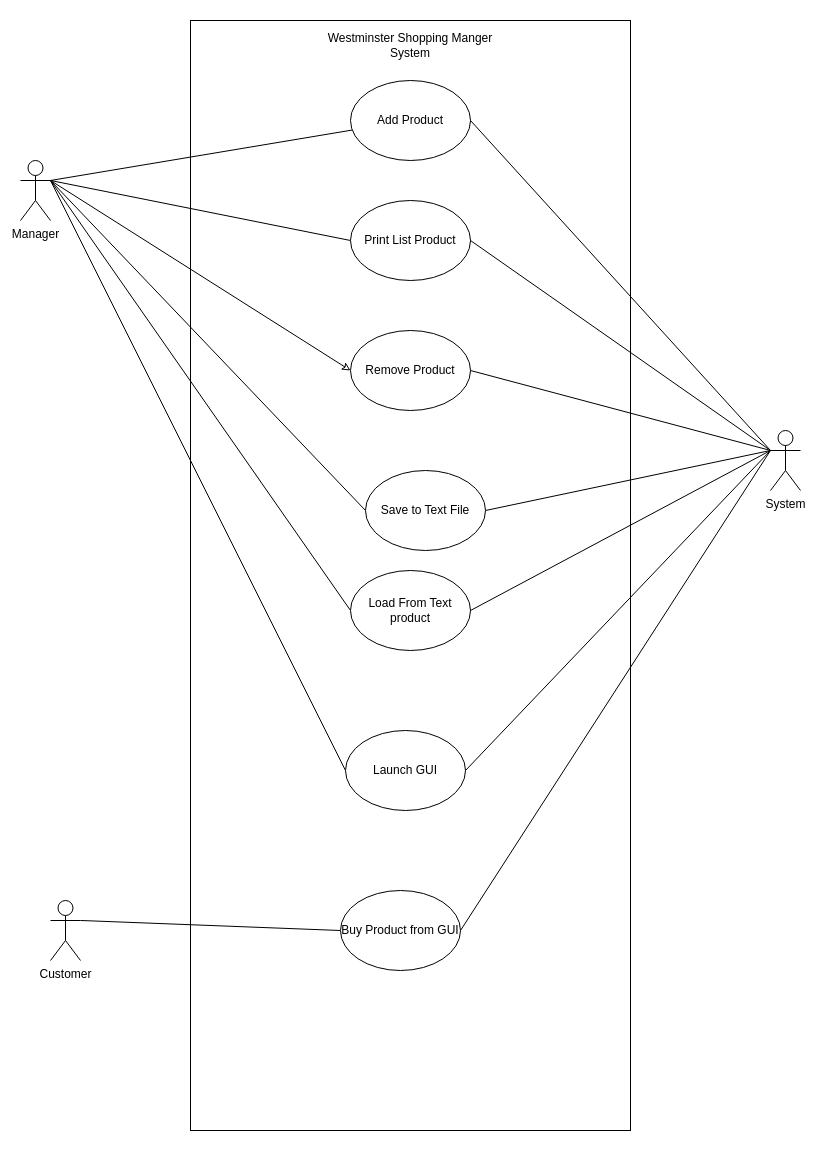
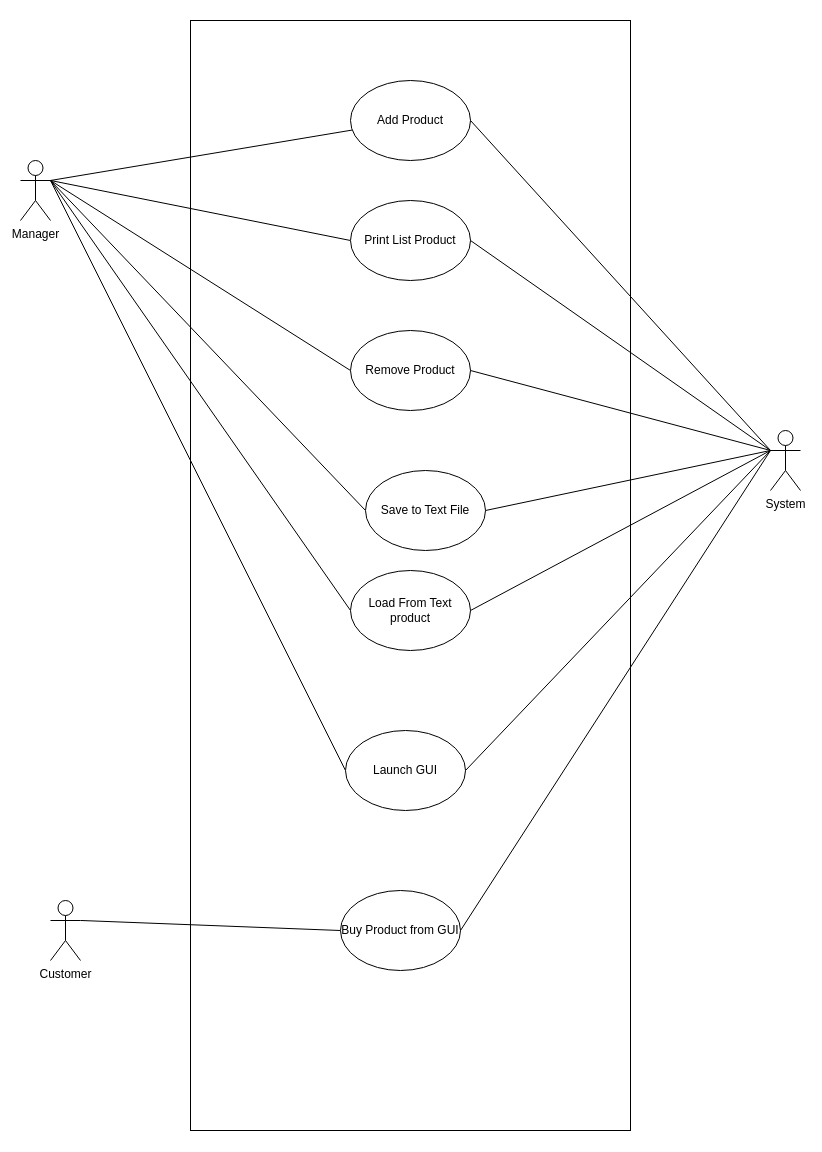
- <mxCell id="27" value="Westminster Shopping Manger System" style="text;html=1;strokeColor=none;fillColor=none;align=center;verticalAlign=middle;whiteSpace=wrap;rounded=0;" vertex="1" parent="1"><mxGeometry x="320" y="30" width="180" height="30" as="geometry" /></mxCell>
- <mxCell id="5" style="rounded=0;orthogonalLoop=1;jettySize=auto;html=1;exitX=1;exitY=0.333;exitDx=0;exitDy=0;exitPerimeter=0;entryX=0;entryY=0.5;entryDx=0;entryDy=0;endArrow=classic;endFill=0;" edge="1" parent="1" source="9" target="14"><mxGeometry relative="1" as="geometry" /></mxCell>
+ <mxCell id="5" style="rounded=0;orthogonalLoop=1;jettySize=auto;html=1;exitX=1;exitY=0.333;exitDx=0;exitDy=0;exitPerimeter=0;entryX=0;entryY=0.5;entryDx=0;entryDy=0;endArrow=none;endFill=0;" edge="1" parent="1" source="9" target="14"><mxGeometry relative="1" as="geometry" /></mxCell>
